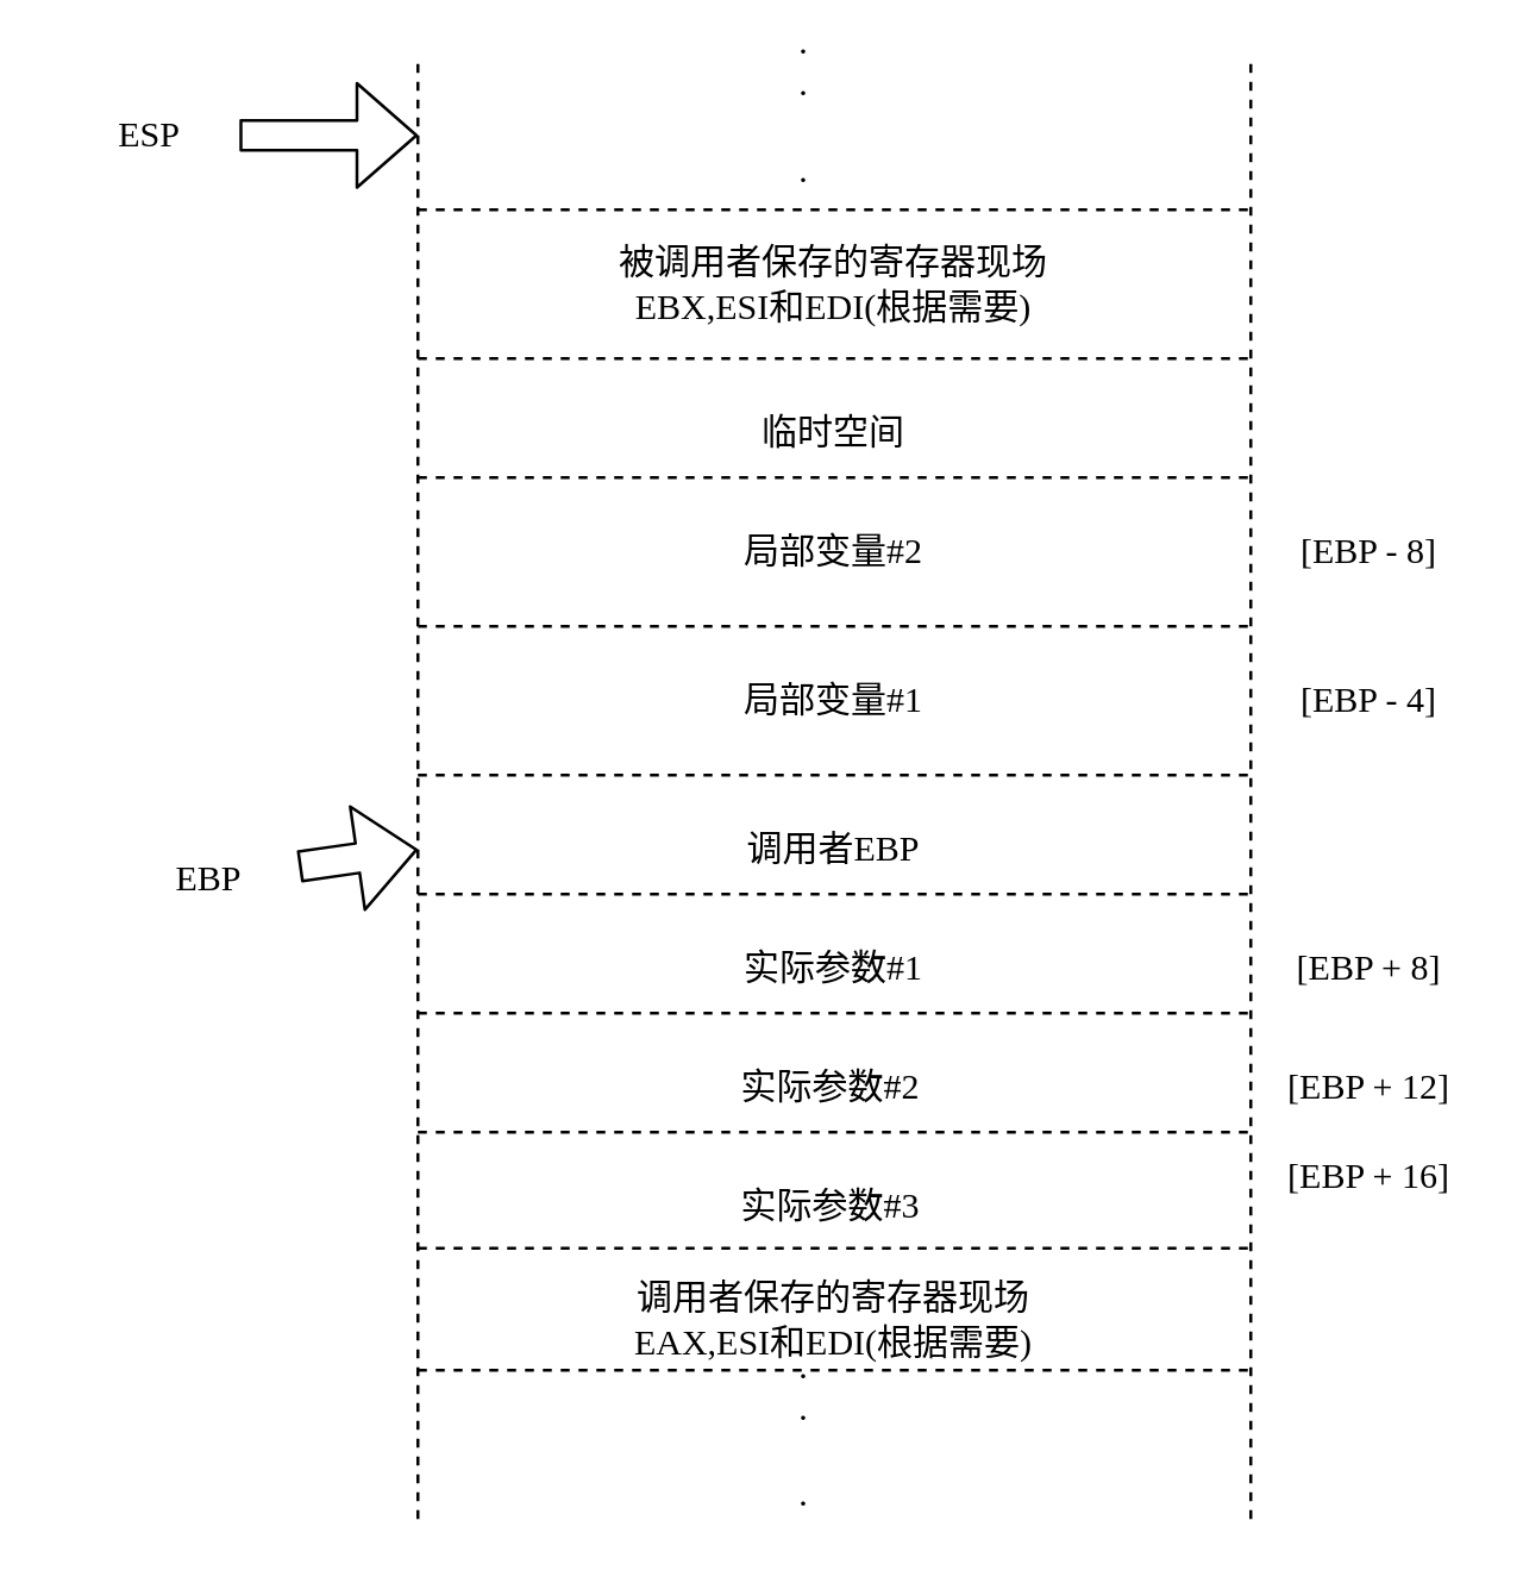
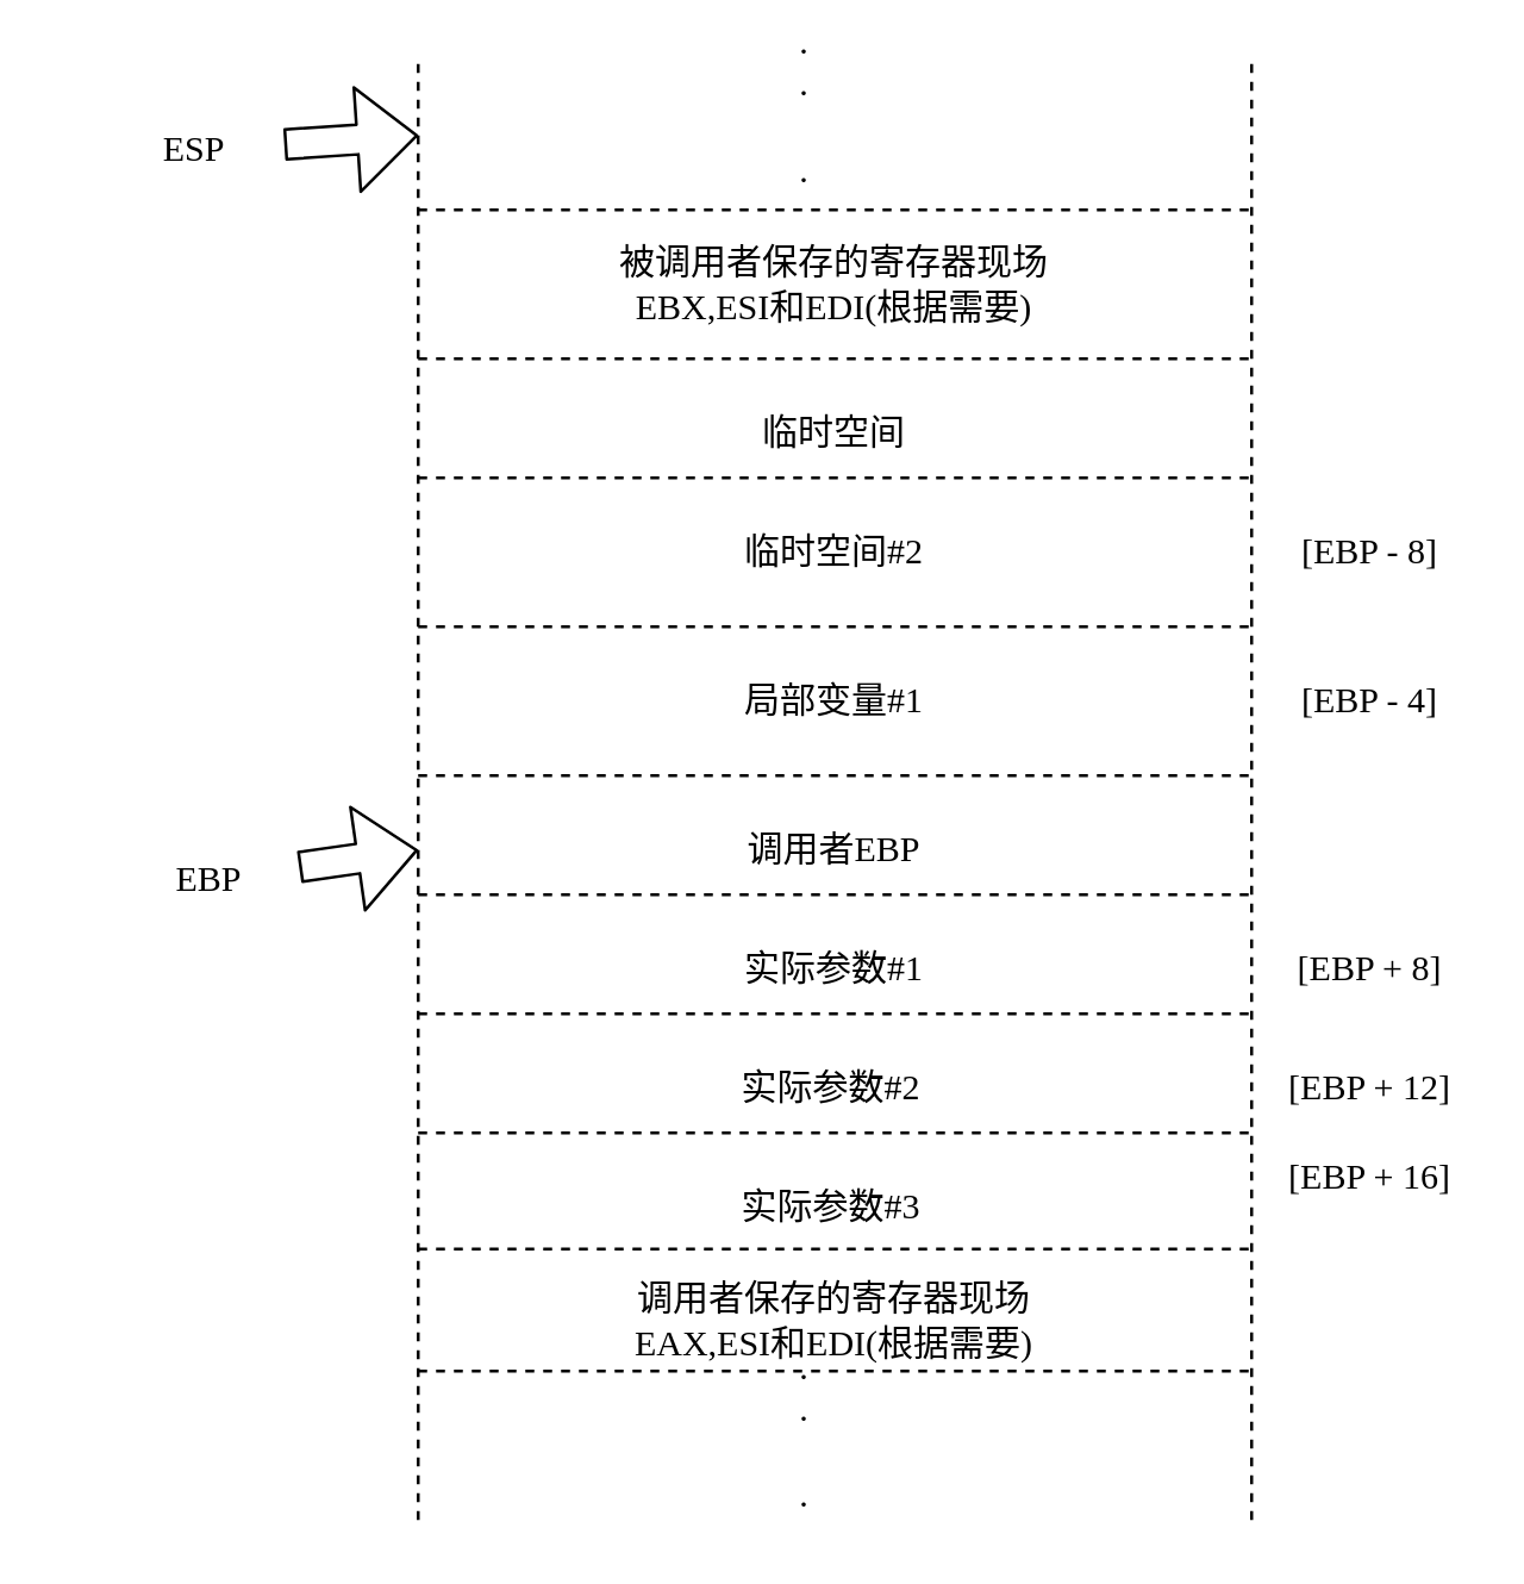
- <mxCell id="4" value="ESP" style="text;html=1;strokeColor=none;fillColor=none;align=center;verticalAlign=middle;whiteSpace=wrap;rounded=0;fontFamily=Comic Sans MS;" vertex="1" parent="1"><mxGeometry x="20" y="30" width="60" height="30" as="geometry" /></mxCell>
+ <mxCell id="4" value="ESP" style="text;html=1;strokeColor=none;fillColor=none;align=center;verticalAlign=middle;whiteSpace=wrap;rounded=0;fontFamily=Comic Sans MS;" vertex="1" parent="1"><mxGeometry x="35" y="35" width="60" height="30" as="geometry" /></mxCell>
- <mxCell id="17" value="局部变量#2" style="text;html=1;strokeColor=none;fillColor=none;align=center;verticalAlign=middle;whiteSpace=wrap;rounded=0;fontFamily=Comic Sans MS;" vertex="1" parent="1"><mxGeometry x="150" y="170" width="260" height="30" as="geometry" /></mxCell>
+ <mxCell id="17" value="临时空间#2" style="text;html=1;strokeColor=none;fillColor=none;align=center;verticalAlign=middle;whiteSpace=wrap;rounded=0;fontFamily=Comic Sans MS;" vertex="1" parent="1"><mxGeometry x="150" y="170" width="260" height="30" as="geometry" /></mxCell>
